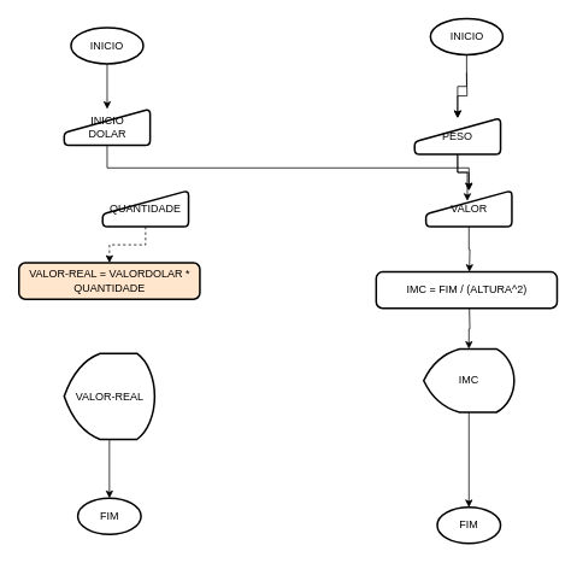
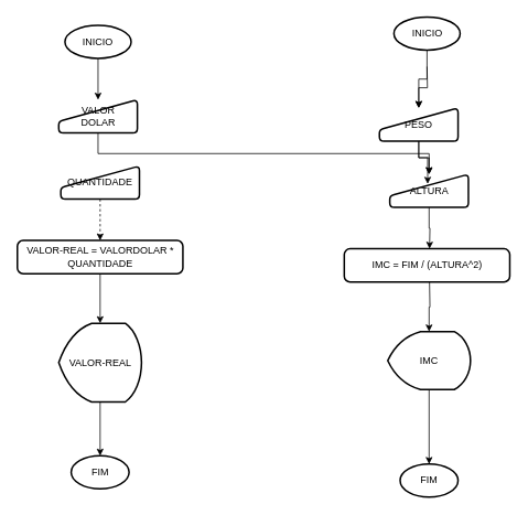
- <mxCell id="5" value="INICIO&lt;div&gt;DOLAR&lt;/div&gt;" style="html=1;strokeWidth=2;shape=manualInput;whiteSpace=wrap;rounded=1;size=26;arcSize=11;" vertex="1" parent="1"><mxGeometry x="70.5" y="120" width="95" height="40" as="geometry" /></mxCell>
+ <mxCell id="5" value="VALOR&lt;div&gt;DOLAR&lt;/div&gt;" style="html=1;strokeWidth=2;shape=manualInput;whiteSpace=wrap;rounded=1;size=26;arcSize=11;" vertex="1" parent="1"><mxGeometry x="70.5" y="120" width="95" height="40" as="geometry" /></mxCell>
- <mxCell id="7" value="QUANTIDADE" style="html=1;strokeWidth=2;shape=manualInput;whiteSpace=wrap;rounded=1;size=26;arcSize=11;" vertex="1" parent="1"><mxGeometry x="113" y="210" width="95" height="40" as="geometry" /></mxCell>
+ <mxCell id="7" value="QUANTIDADE" style="html=1;strokeWidth=2;shape=manualInput;whiteSpace=wrap;rounded=1;size=26;arcSize=11;" vertex="1" parent="1"><mxGeometry x="73" y="200" width="95" height="40" as="geometry" /></mxCell>
- <mxCell id="18" value="VALOR" style="html=1;strokeWidth=2;shape=manualInput;whiteSpace=wrap;rounded=1;size=26;arcSize=11;" vertex="1" parent="1"><mxGeometry x="470.5" y="210" width="95" height="40" as="geometry" /></mxCell>
+ <mxCell id="18" value="ALTURA" style="html=1;strokeWidth=2;shape=manualInput;whiteSpace=wrap;rounded=1;size=26;arcSize=11;" vertex="1" parent="1"><mxGeometry x="470.5" y="210" width="95" height="40" as="geometry" /></mxCell>
- <mxCell id="8" value="VALOR-REAL = VALORDOLAR * QUANTIDADE" style="rounded=1;whiteSpace=wrap;html=1;absoluteArcSize=1;arcSize=14;strokeWidth=2;fillColor=#ffe6cc;" vertex="1" parent="1"><mxGeometry x="20.5" y="290" width="200" height="40" as="geometry" /></mxCell>
+ <mxCell id="8" value="VALOR-REAL = VALORDOLAR * QUANTIDADE" style="rounded=1;whiteSpace=wrap;html=1;absoluteArcSize=1;arcSize=14;strokeWidth=2;" vertex="1" parent="1"><mxGeometry x="20.5" y="290" width="200" height="40" as="geometry" /></mxCell>
+ <mxCell id="11" style="edgeStyle=orthogonalEdgeStyle;rounded=0;orthogonalLoop=1;jettySize=auto;html=1;exitX=0.5;exitY=1;exitDx=0;exitDy=0;entryX=0.5;entryY=0;entryDx=0;entryDy=0;entryPerimeter=0;" edge="1" parent="1" source="8" target="9"><mxGeometry relative="1" as="geometry" /></mxCell>
- <mxCell id="19" value="IMC" style="strokeWidth=2;html=1;shape=mxgraph.flowchart.display;whiteSpace=wrap;" vertex="1" parent="1"><mxGeometry x="468" y="385" width="100" height="70" as="geometry" /></mxCell>
+ <mxCell id="19" value="IMC" style="strokeWidth=2;html=1;shape=mxgraph.flowchart.display;whiteSpace=wrap;" vertex="1" parent="1"><mxGeometry x="468" y="400" width="100" height="70" as="geometry" /></mxCell>
